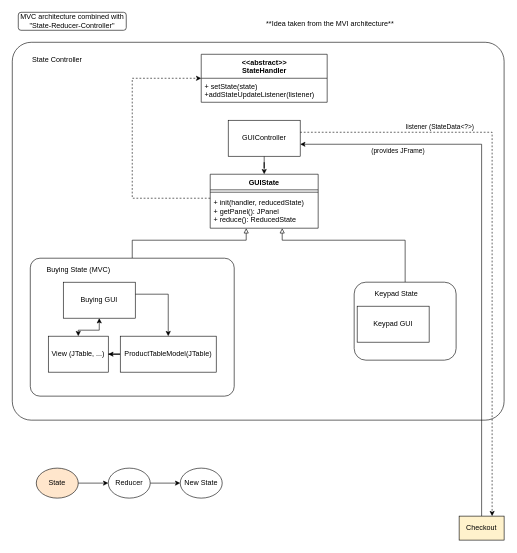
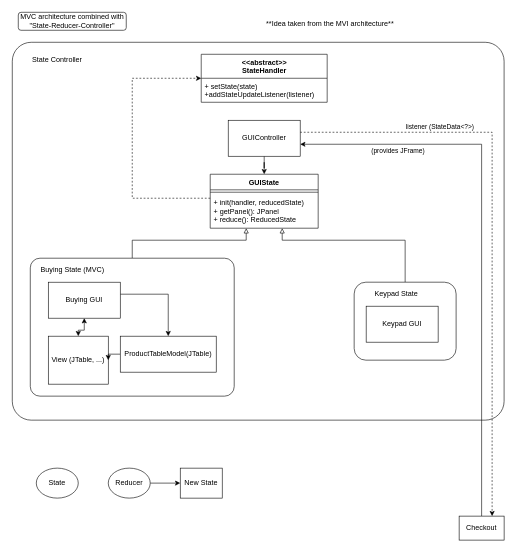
- <mxCell id="15" value="Buying State (MVC)" style="text;html=1;align=center;verticalAlign=middle;resizable=0;points=[];autosize=1;" parent="1" vertex="1"><mxGeometry x="70" y="440" width="120" height="20" as="geometry" /></mxCell>
+ <mxCell id="15" value="Buying State (MVC)" style="text;html=1;align=center;verticalAlign=middle;resizable=0;points=[];autosize=1;" parent="1" vertex="1"><mxGeometry x="60" y="440" width="120" height="20" as="geometry" /></mxCell>
- <mxCell id="7" value="Buying GUI" style="rounded=0;whiteSpace=wrap;html=1;" parent="1" vertex="1"><mxGeometry x="105" y="470" width="120" height="60" as="geometry" /></mxCell>
+ <mxCell id="7" value="Buying GUI" style="rounded=0;whiteSpace=wrap;html=1;" parent="1" vertex="1"><mxGeometry x="80" y="470" width="120" height="60" as="geometry" /></mxCell>
- <mxCell id="18" value="Keypad GUI" style="rounded=0;whiteSpace=wrap;html=1;" parent="1" vertex="1"><mxGeometry x="595" y="510" width="120" height="60" as="geometry" /></mxCell>
+ <mxCell id="18" value="Keypad GUI" style="rounded=0;whiteSpace=wrap;html=1;" parent="1" vertex="1"><mxGeometry x="610" y="510" width="120" height="60" as="geometry" /></mxCell>
- <mxCell id="8" value="View (JTable, ...)" style="rounded=0;whiteSpace=wrap;html=1;" parent="1" vertex="1"><mxGeometry x="80" y="560" width="100" height="60" as="geometry" /></mxCell>
+ <mxCell id="8" value="View (JTable, ...)" style="rounded=0;whiteSpace=wrap;html=1;" parent="1" vertex="1"><mxGeometry x="80" y="560" width="100" height="80" as="geometry" /></mxCell>
- <mxCell id="31" value="State" style="ellipse;whiteSpace=wrap;html=1;fillColor=#ffe6cc;" vertex="1" parent="1"><mxGeometry x="60" y="780" width="70" height="50" as="geometry" /></mxCell>
+ <mxCell id="31" value="State" style="ellipse;whiteSpace=wrap;html=1;" vertex="1" parent="1"><mxGeometry x="60" y="780" width="70" height="50" as="geometry" /></mxCell>
- <mxCell id="30" style="edgeStyle=orthogonalEdgeStyle;rounded=0;orthogonalLoop=1;jettySize=auto;html=1;endArrow=classic;endFill=1;" edge="1" parent="1" source="31" target="33"><mxGeometry relative="1" as="geometry" /></mxCell>
- <mxCell id="34" value="New State" style="ellipse;whiteSpace=wrap;html=1;" vertex="1" parent="1"><mxGeometry x="300" y="780" width="70" height="50" as="geometry" /></mxCell>
+ <mxCell id="34" value="New State" style="whiteSpace=wrap;html=1;rounded=0;" vertex="1" parent="1"><mxGeometry x="300" y="780" width="70" height="50" as="geometry" /></mxCell>
- <mxCell id="25" value="Checkout" style="rounded=0;whiteSpace=wrap;html=1;fillColor=#fff2cc;" vertex="1" parent="1"><mxGeometry x="765" y="860" width="75" height="40" as="geometry" /></mxCell>
+ <mxCell id="25" value="Checkout" style="rounded=0;whiteSpace=wrap;html=1;" vertex="1" parent="1"><mxGeometry x="765" y="860" width="75" height="40" as="geometry" /></mxCell>
